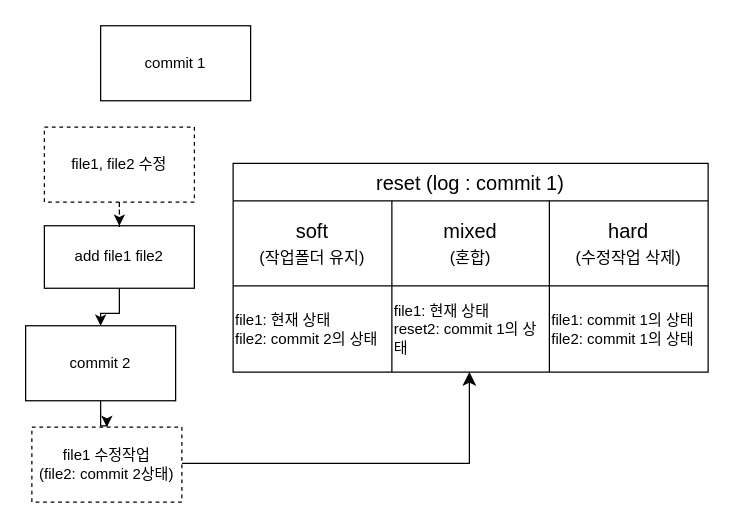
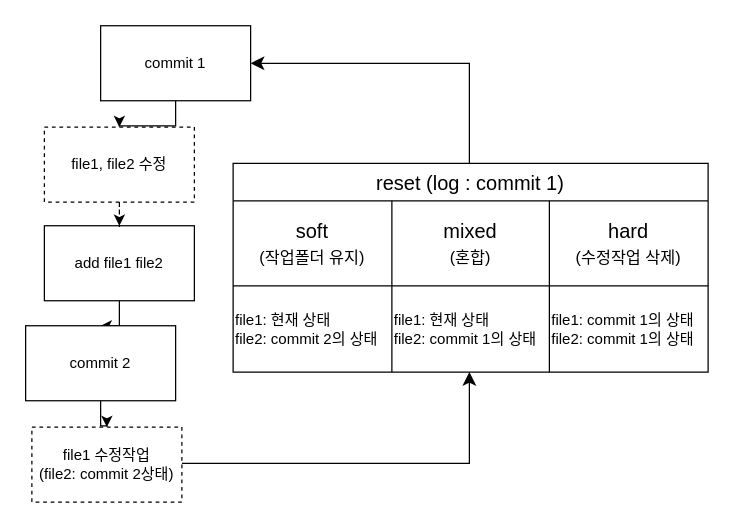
+ <mxCell id="21" value="" style="endArrow=classic;html=1;rounded=0;fontSize=12;startSize=8;endSize=8;edgeStyle=elbowEdgeStyle;" edge="1" parent="1" source="12" target="8"><mxGeometry width="50" height="50" relative="1" as="geometry"><mxPoint x="165" y="380" as="sourcePoint" /><mxPoint x="385" y="346" as="targetPoint" /><Array as="points"><mxPoint x="375" y="50" /></Array></mxGeometry></mxCell>
+ <mxCell id="10" value="" style="edgeStyle=orthogonalEdgeStyle;rounded=0;orthogonalLoop=1;jettySize=auto;html=1;" edge="1" parent="1" source="8" target="9"><mxGeometry relative="1" as="geometry"><mxPoint x="105" y="250" as="sourcePoint" /><mxPoint x="105" y="270" as="targetPoint" /></mxGeometry></mxCell>
- <mxCell id="4" value="add file1 file2" style="rounded=0;whiteSpace=wrap;html=1;" parent="1" vertex="1"><mxGeometry x="35" y="180" width="120" height="50" as="geometry" /></mxCell>
+ <mxCell id="4" value="add file1 file2" style="rounded=0;whiteSpace=wrap;html=1;" parent="1" vertex="1"><mxGeometry x="35" y="180" width="120" height="60" as="geometry" /></mxCell>
- <mxCell id="19" value="&lt;span&gt;file1: 현재 상태&lt;/span&gt;&lt;div&gt;reset2: commit 1의 상태&lt;/div&gt;" style="shape=partialRectangle;html=1;whiteSpace=wrap;connectable=0;strokeColor=inherit;overflow=hidden;fillColor=none;top=0;left=0;bottom=0;right=0;pointerEvents=1;fontSize=12;align=left;" vertex="1" parent="17"><mxGeometry x="127" width="126" height="69" as="geometry"><mxRectangle width="126" height="69" as="alternateBounds" /></mxGeometry></mxCell>
+ <mxCell id="19" value="&lt;span&gt;file1: 현재 상태&lt;/span&gt;&lt;div&gt;file2: commit 1의 상태&lt;/div&gt;" style="shape=partialRectangle;html=1;whiteSpace=wrap;connectable=0;strokeColor=inherit;overflow=hidden;fillColor=none;top=0;left=0;bottom=0;right=0;pointerEvents=1;fontSize=12;align=left;" vertex="1" parent="17"><mxGeometry x="127" width="126" height="69" as="geometry"><mxRectangle width="126" height="69" as="alternateBounds" /></mxGeometry></mxCell>
